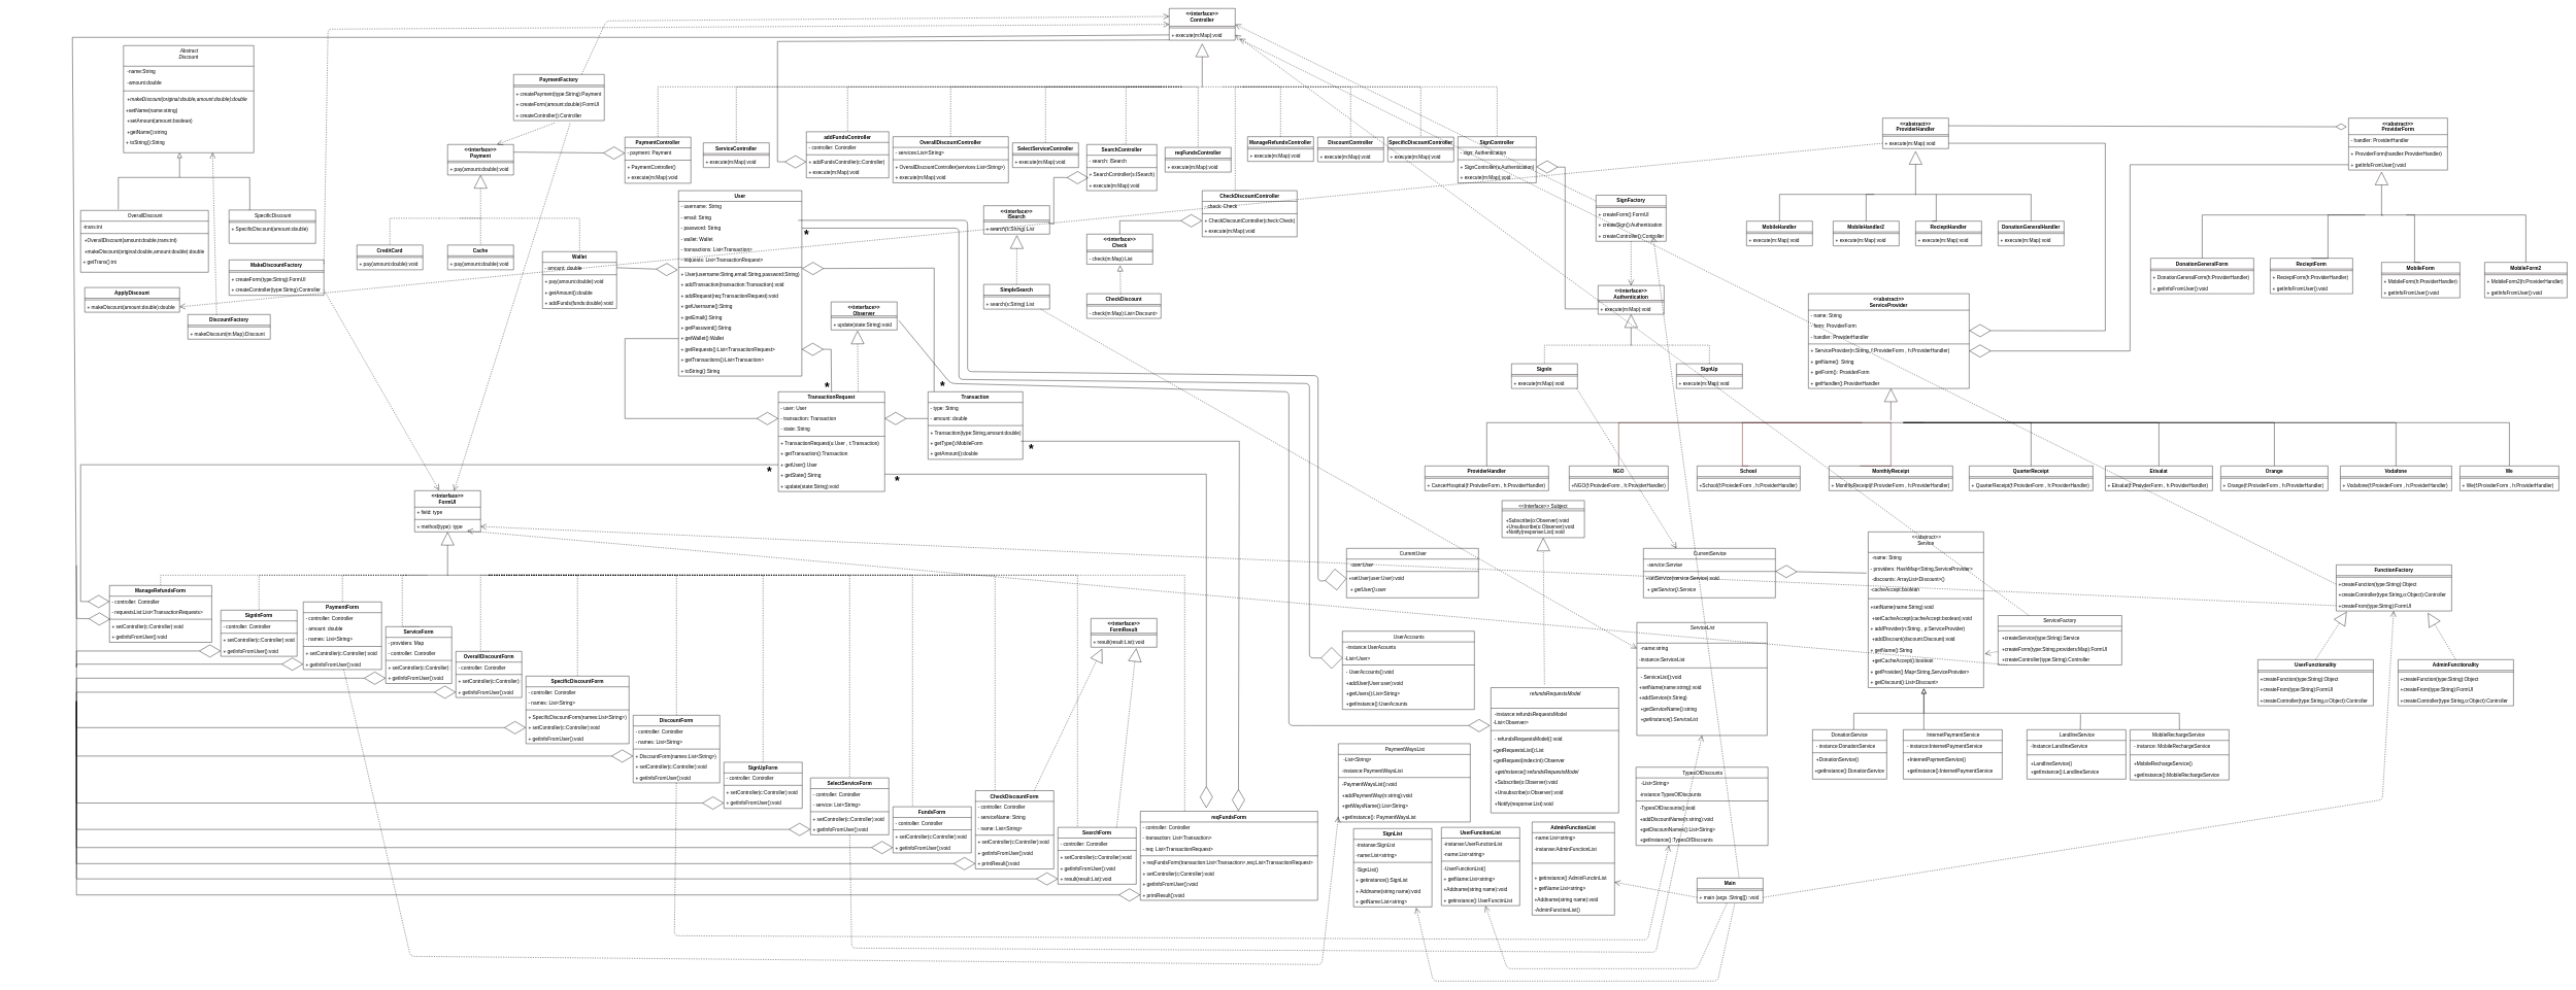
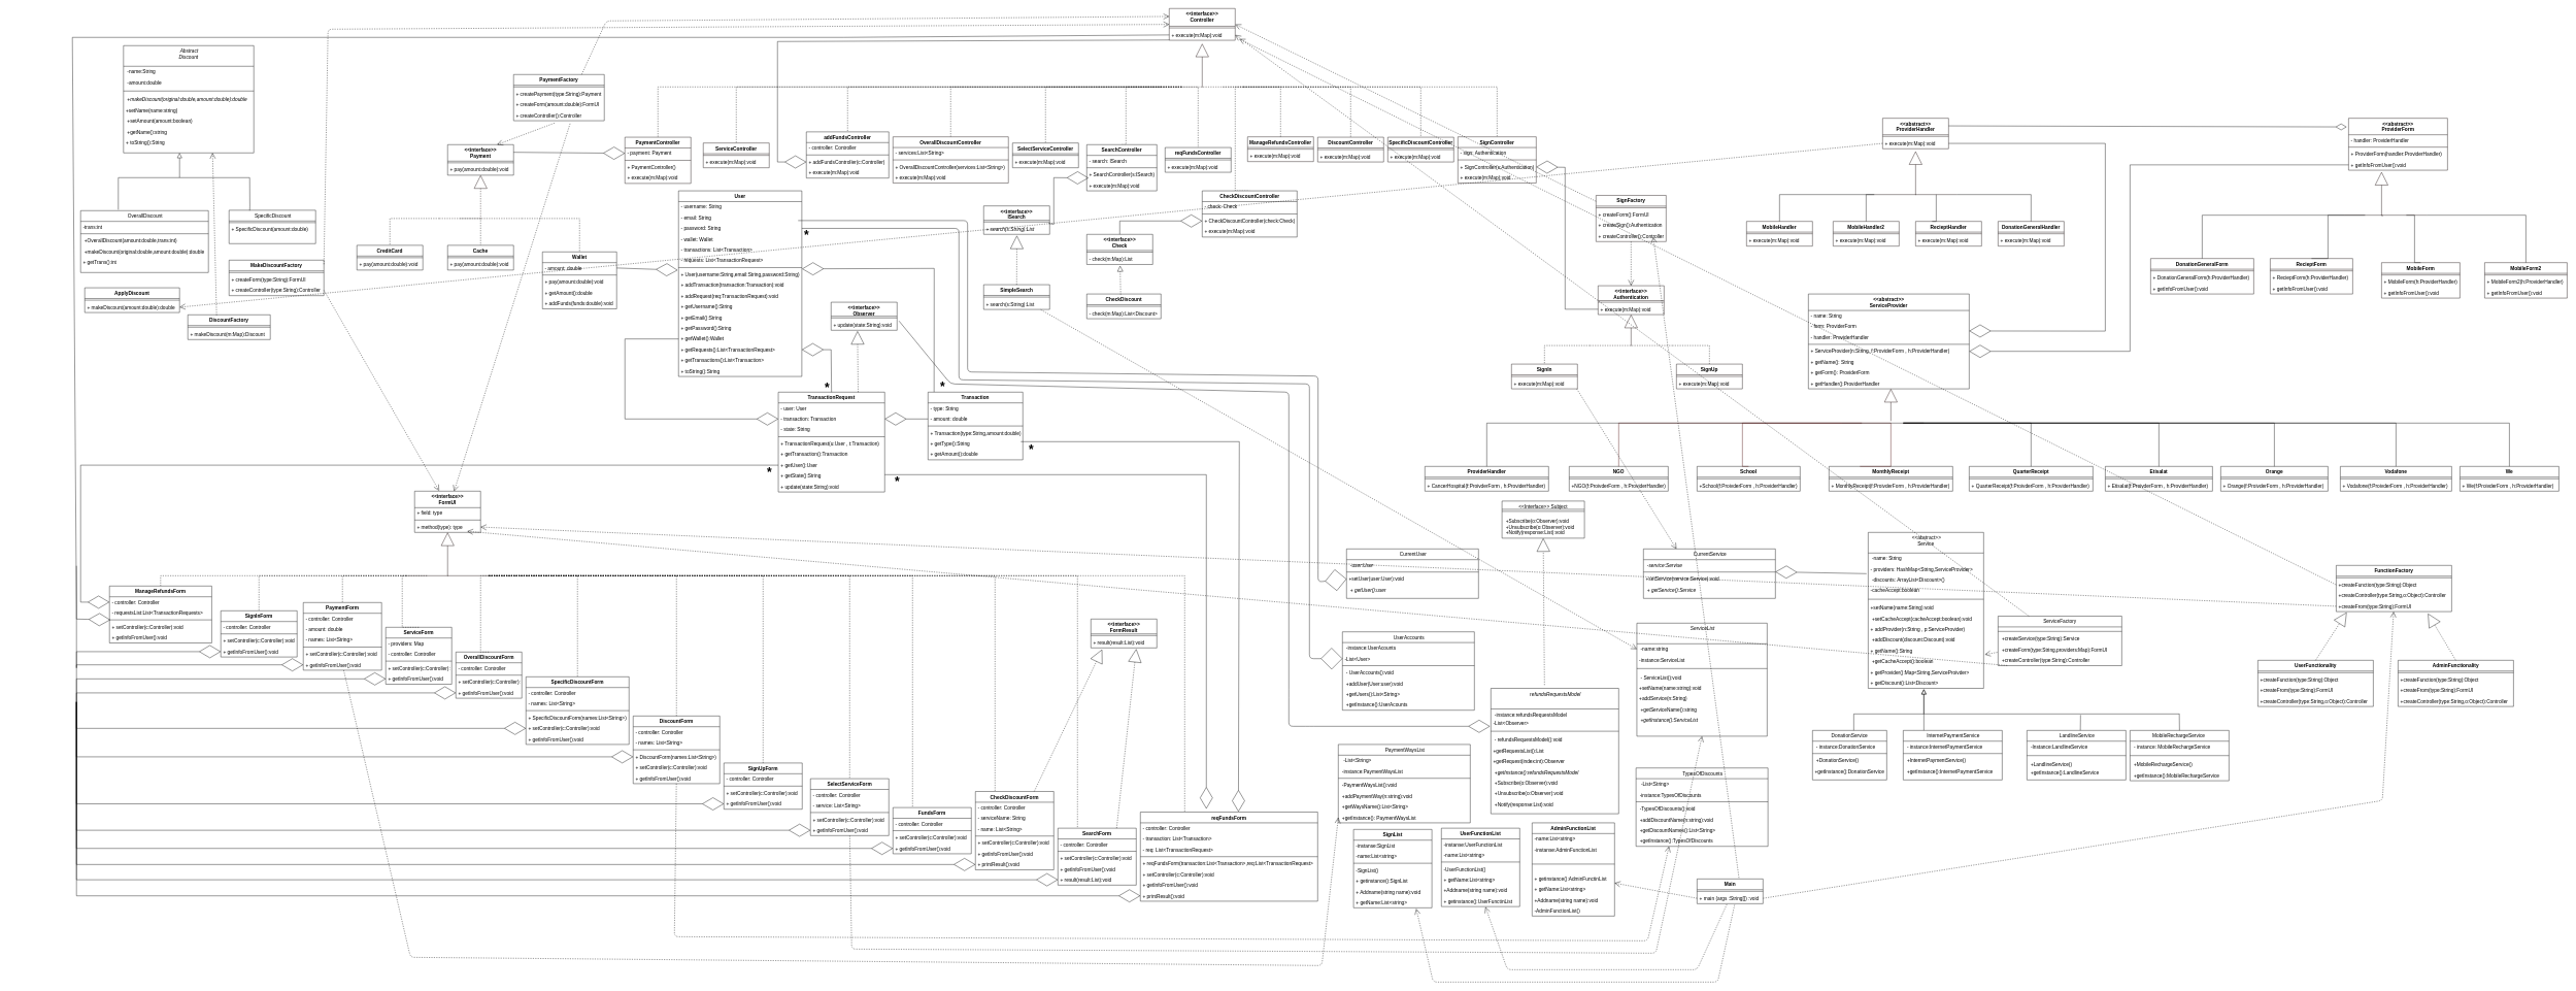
- <mxCell id="386" value="+ getType():MobileForm" style="text;strokeColor=none;fillColor=none;align=left;verticalAlign=top;spacingLeft=4;spacingRight=4;overflow=hidden;rotatable=0;points=[[0,0.5],[1,0.5]];portConstraint=eastwest;strokeWidth=1;" parent="381" vertex="1"><mxGeometry y="112" width="230" height="26" as="geometry" /></mxCell>
+ <mxCell id="386" value="+ getType():String" style="text;strokeColor=none;fillColor=none;align=left;verticalAlign=top;spacingLeft=4;spacingRight=4;overflow=hidden;rotatable=0;points=[[0,0.5],[1,0.5]];portConstraint=eastwest;strokeWidth=1;" parent="381" vertex="1"><mxGeometry y="112" width="230" height="26" as="geometry" /></mxCell>
